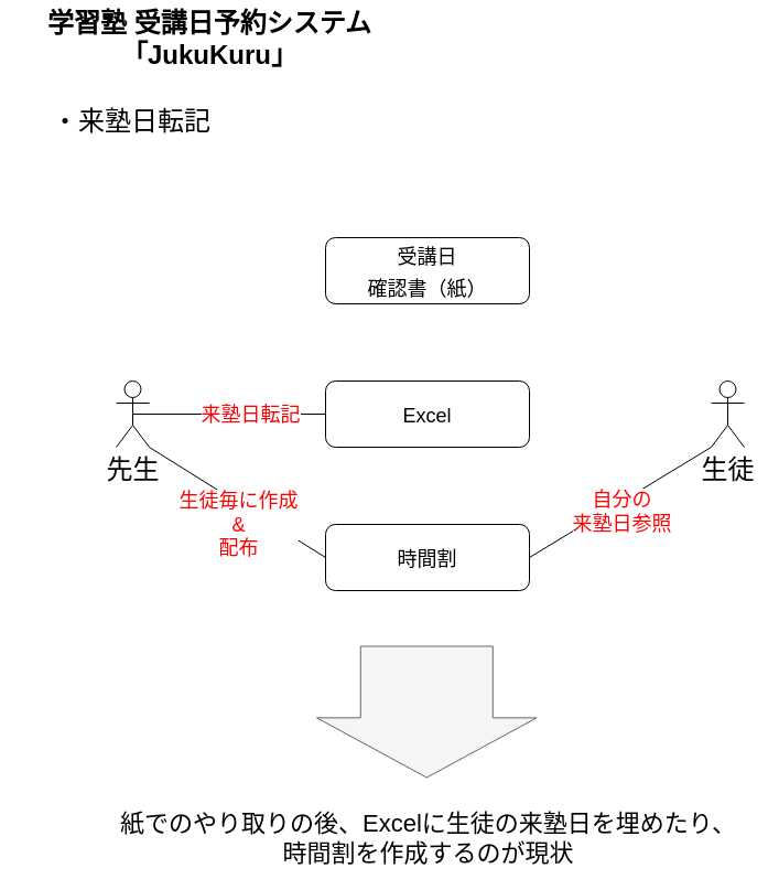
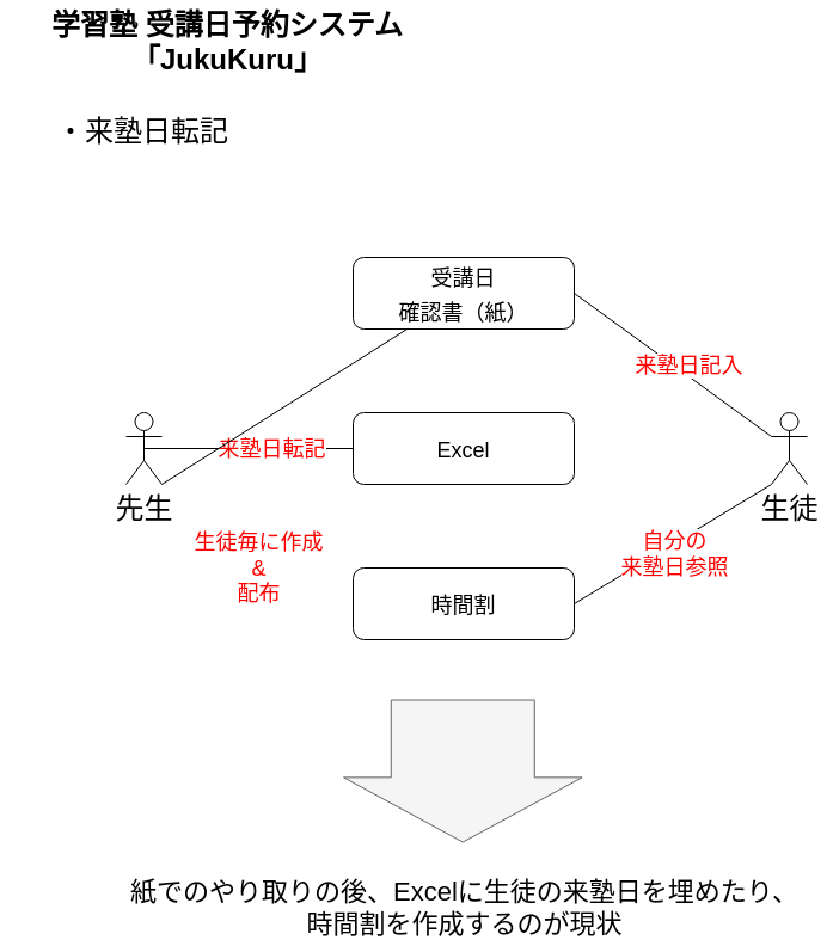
+ <mxCell id="7" style="edgeStyle=none;html=1;entryX=1;entryY=0.5;entryDx=0;entryDy=0;fontSize=18;endArrow=none;endFill=0;exitX=0;exitY=0.333;exitDx=0;exitDy=0;exitPerimeter=0;" edge="1" parent="1" source="5" target="6"><mxGeometry relative="1" as="geometry"><mxPoint x="255" y="515.863" as="sourcePoint" /><mxPoint x="437" y="405" as="targetPoint" /></mxGeometry></mxCell>
+ <mxCell id="8" value="来塾日記入" style="edgeLabel;html=1;align=center;verticalAlign=middle;resizable=0;points=[];fontSize=18;fontColor=#FF0000;" vertex="1" connectable="0" parent="7"><mxGeometry x="-0.218" y="-2" relative="1" as="geometry"><mxPoint x="-6" y="-11" as="offset" /></mxGeometry></mxCell>
- <mxCell id="13" style="edgeStyle=none;html=1;fontSize=18;endArrow=none;endFill=0;exitX=1;exitY=1;exitDx=0;exitDy=0;exitPerimeter=0;entryX=0;entryY=0.5;entryDx=0;entryDy=0;" edge="1" parent="1" source="4" target="10"><mxGeometry relative="1" as="geometry"><mxPoint x="130" y="385" as="sourcePoint" /><mxPoint x="305" y="385" as="targetPoint" /></mxGeometry></mxCell>
+ <mxCell id="13" style="edgeStyle=none;html=1;fontSize=18;endArrow=none;endFill=0;exitX=1;exitY=1;exitDx=0;exitDy=0;exitPerimeter=0;" edge="1" parent="1" source="4" target="6"><mxGeometry relative="1" as="geometry"><mxPoint x="130" y="385" as="sourcePoint" /><mxPoint x="305" y="385" as="targetPoint" /></mxGeometry></mxCell>
